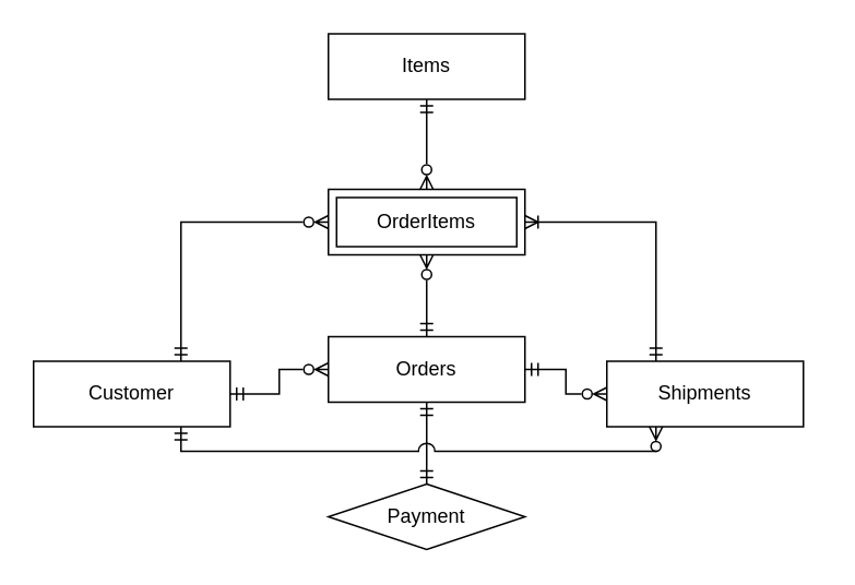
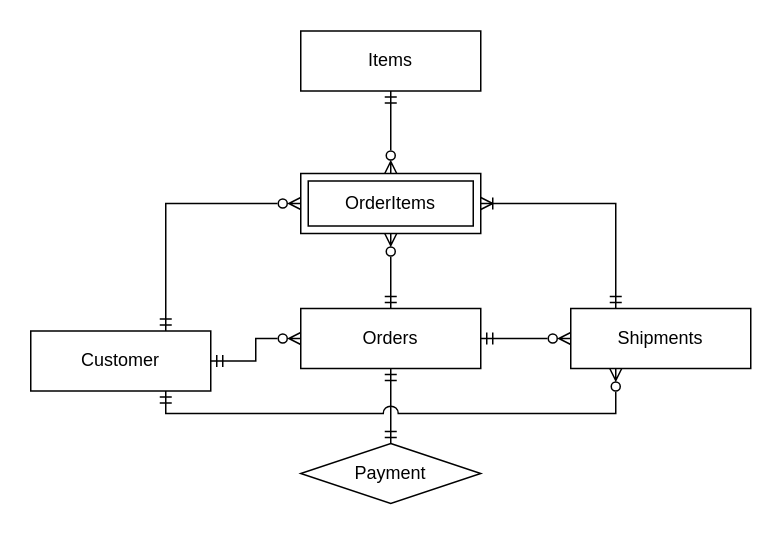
- <mxCell id="10" value="Shipments" style="whiteSpace=wrap;html=1;align=center;" parent="1" vertex="1"><mxGeometry x="370" y="220" width="120" height="40" as="geometry" /></mxCell>
+ <mxCell id="10" value="Shipments" style="whiteSpace=wrap;html=1;align=center;" parent="1" vertex="1"><mxGeometry x="380" y="205" width="120" height="40" as="geometry" /></mxCell>
